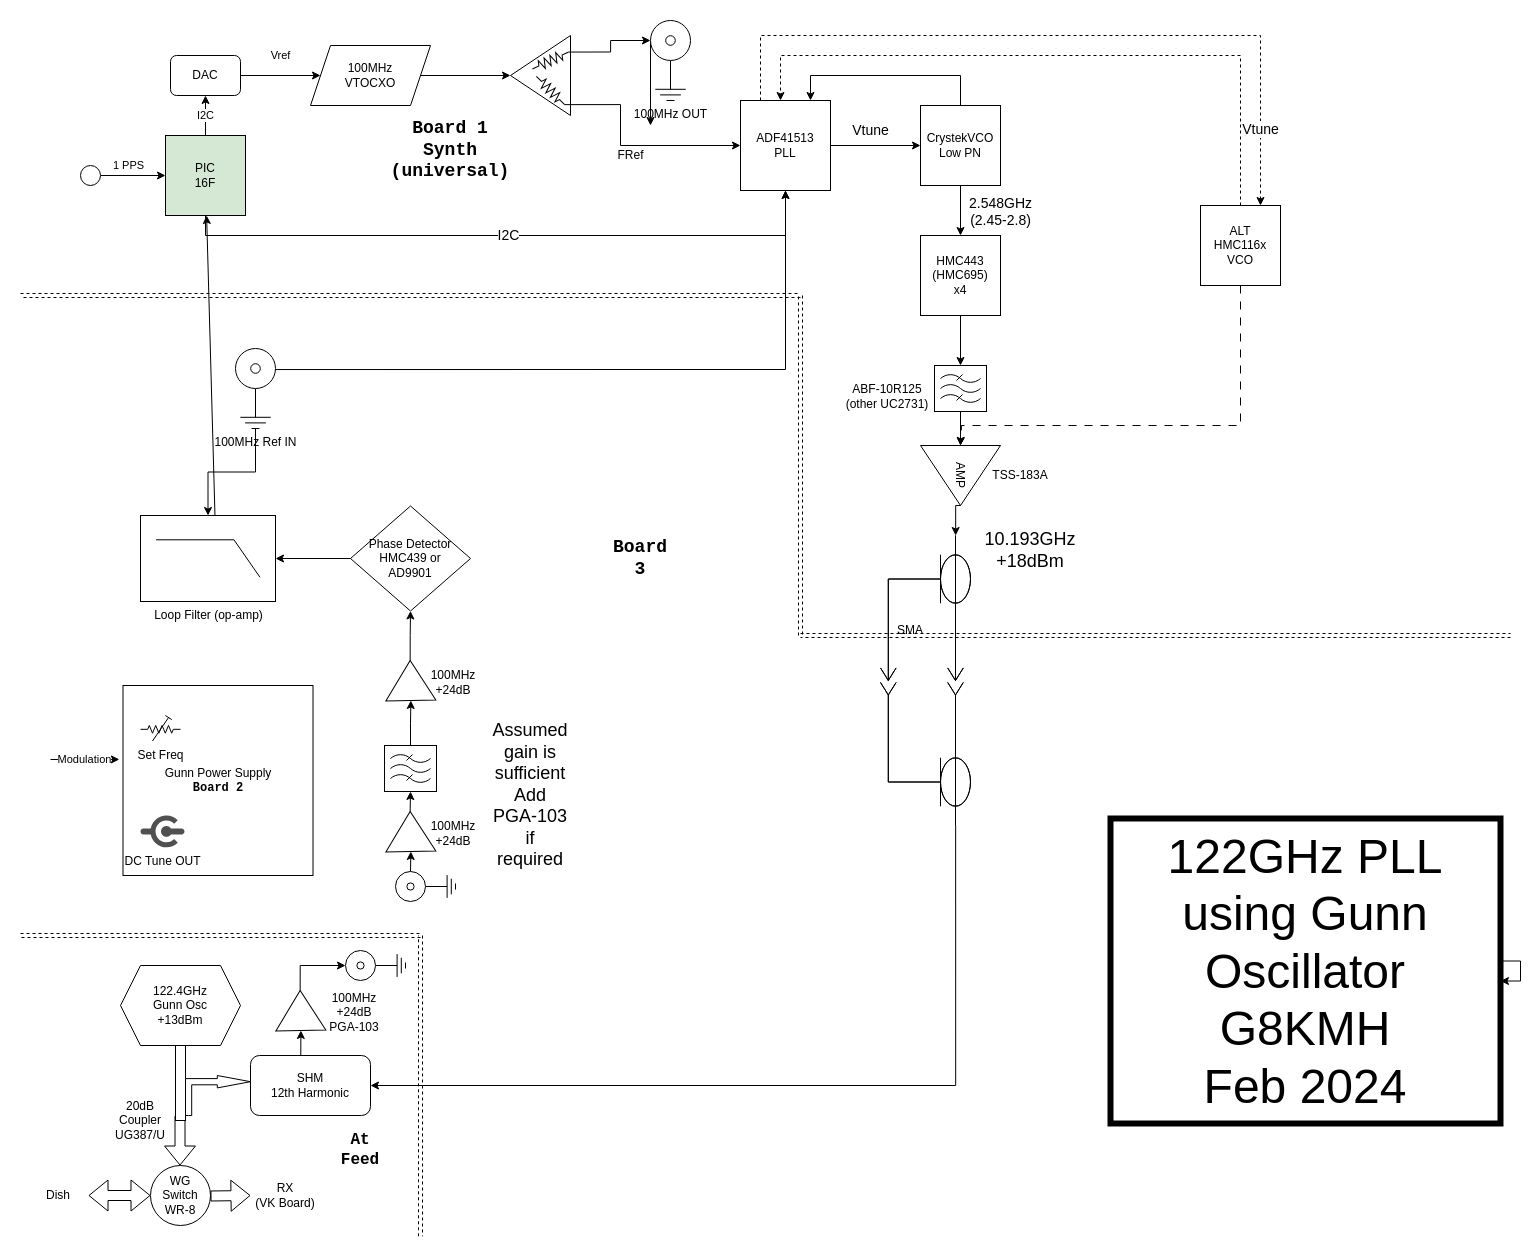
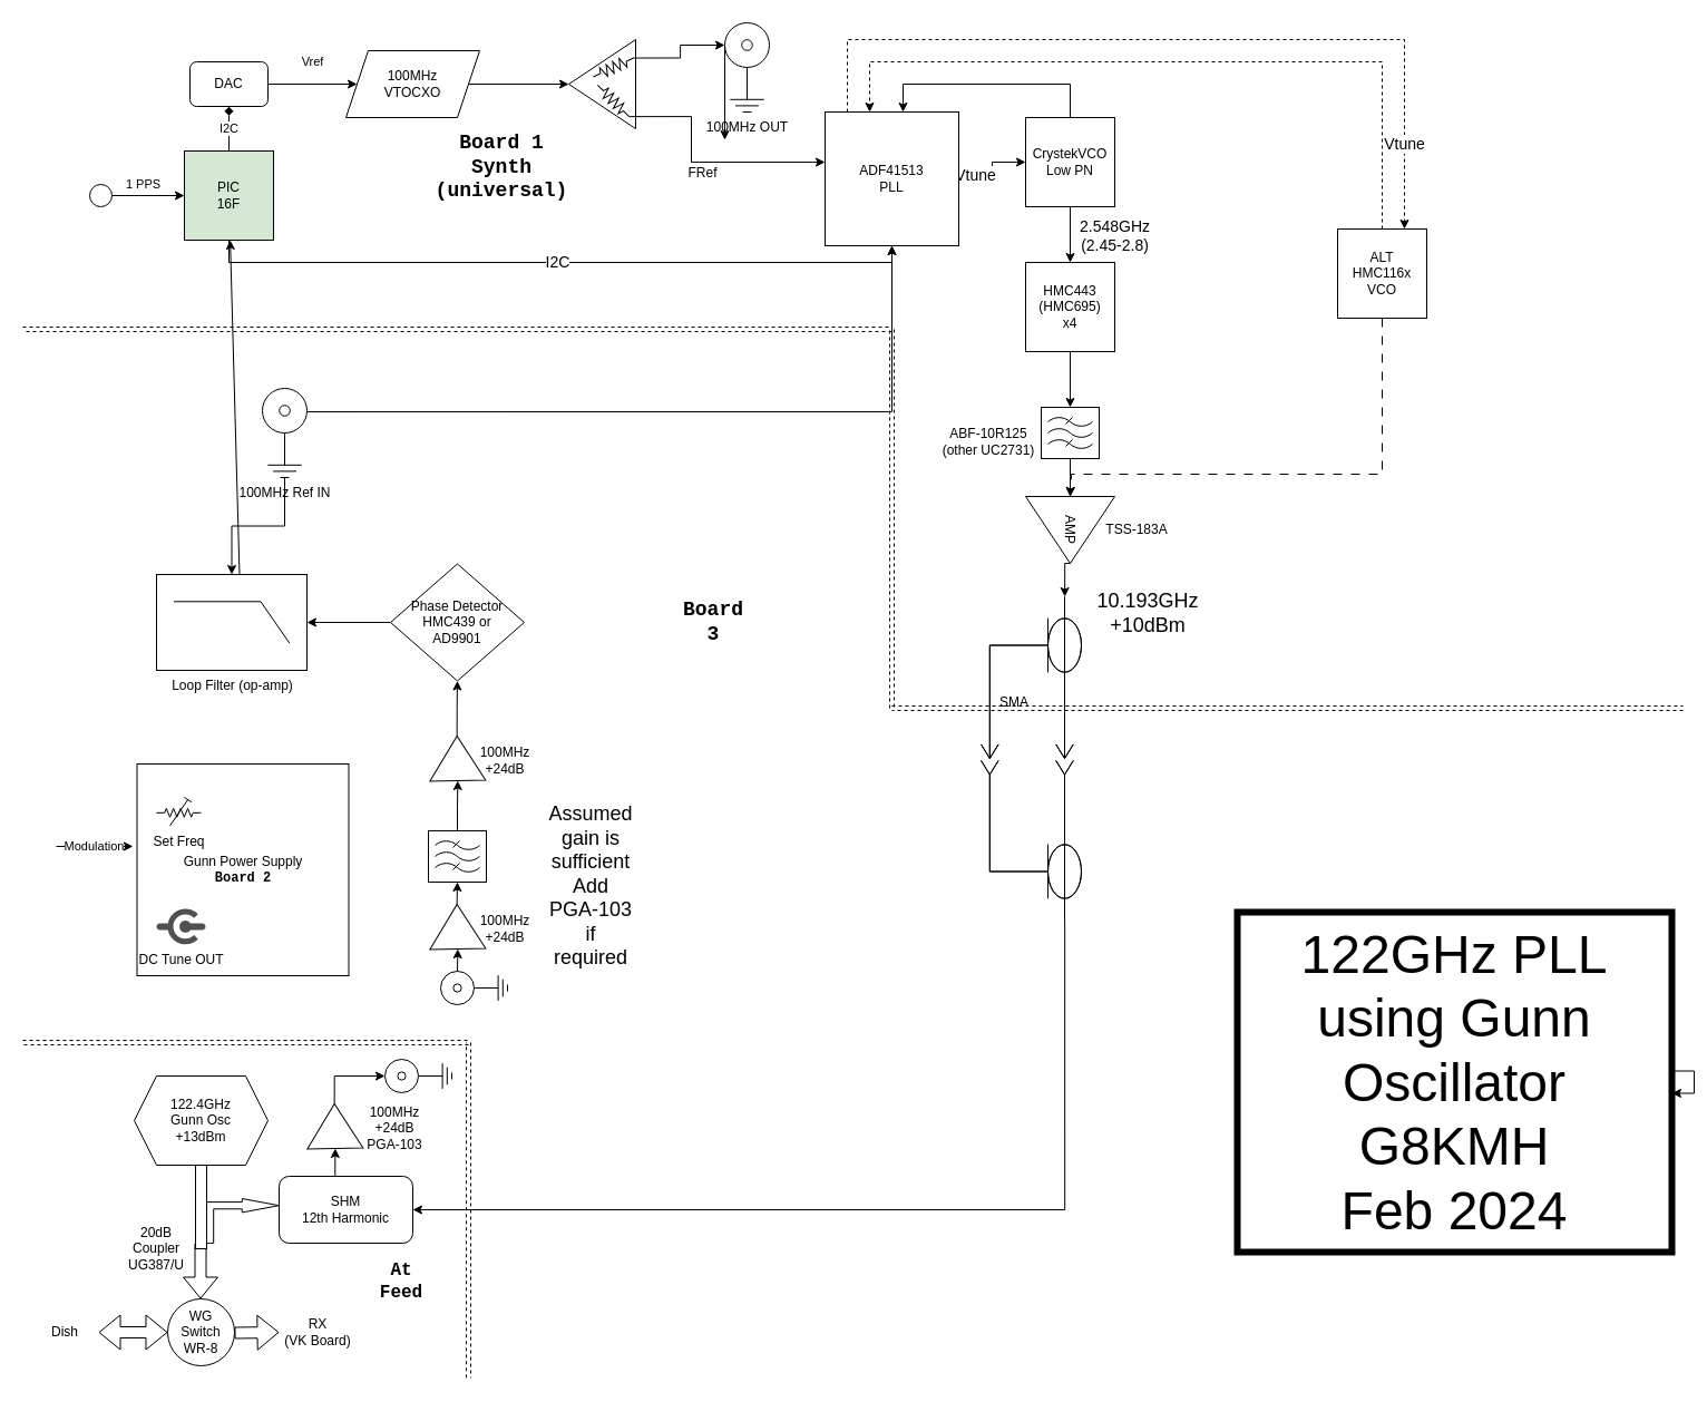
- <mxCell id="6" value="I2C" style="edgeStyle=orthogonalEdgeStyle;rounded=0;orthogonalLoop=1;jettySize=auto;html=1;exitX=0.5;exitY=0;exitDx=0;exitDy=0;entryX=0.5;entryY=1;entryDx=0;entryDy=0;" parent="1" source="8" target="5" edge="1"><mxGeometry relative="1" as="geometry" /></mxCell>
+ <mxCell id="6" value="I2C" style="edgeStyle=orthogonalEdgeStyle;rounded=0;orthogonalLoop=1;jettySize=auto;html=1;exitX=0.5;exitY=0;exitDx=0;exitDy=0;entryX=0.5;entryY=1;entryDx=0;entryDy=0;endArrow=diamond;" parent="1" source="8" target="5" edge="1"><mxGeometry relative="1" as="geometry" /></mxCell>
- <mxCell id="14" value="ADF41513&lt;br&gt;PLL" style="whiteSpace=wrap;html=1;aspect=fixed;" parent="1" vertex="1"><mxGeometry x="740" y="100" width="90" height="90" as="geometry" /></mxCell>
+ <mxCell id="14" value="ADF41513&lt;br&gt;PLL" style="whiteSpace=wrap;html=1;aspect=fixed;" parent="1" vertex="1"><mxGeometry x="740" y="100" width="120" height="120" as="geometry" /></mxCell>
- <mxCell id="28" value="&lt;font style=&quot;font-size: 18px;&quot;&gt;10.193GHz&lt;br&gt;+18dBm&lt;/font&gt;" style="text;strokeColor=none;align=center;fillColor=none;html=1;verticalAlign=middle;whiteSpace=wrap;rounded=0;" parent="1" vertex="1"><mxGeometry x="1000" y="535" width="60" height="30" as="geometry" /></mxCell>
+ <mxCell id="28" value="&lt;font style=&quot;font-size: 18px;&quot;&gt;10.193GHz&lt;br&gt;+10dBm&lt;/font&gt;" style="text;strokeColor=none;align=center;fillColor=none;html=1;verticalAlign=middle;whiteSpace=wrap;rounded=0;" parent="1" vertex="1"><mxGeometry x="1000" y="535" width="60" height="30" as="geometry" /></mxCell>
